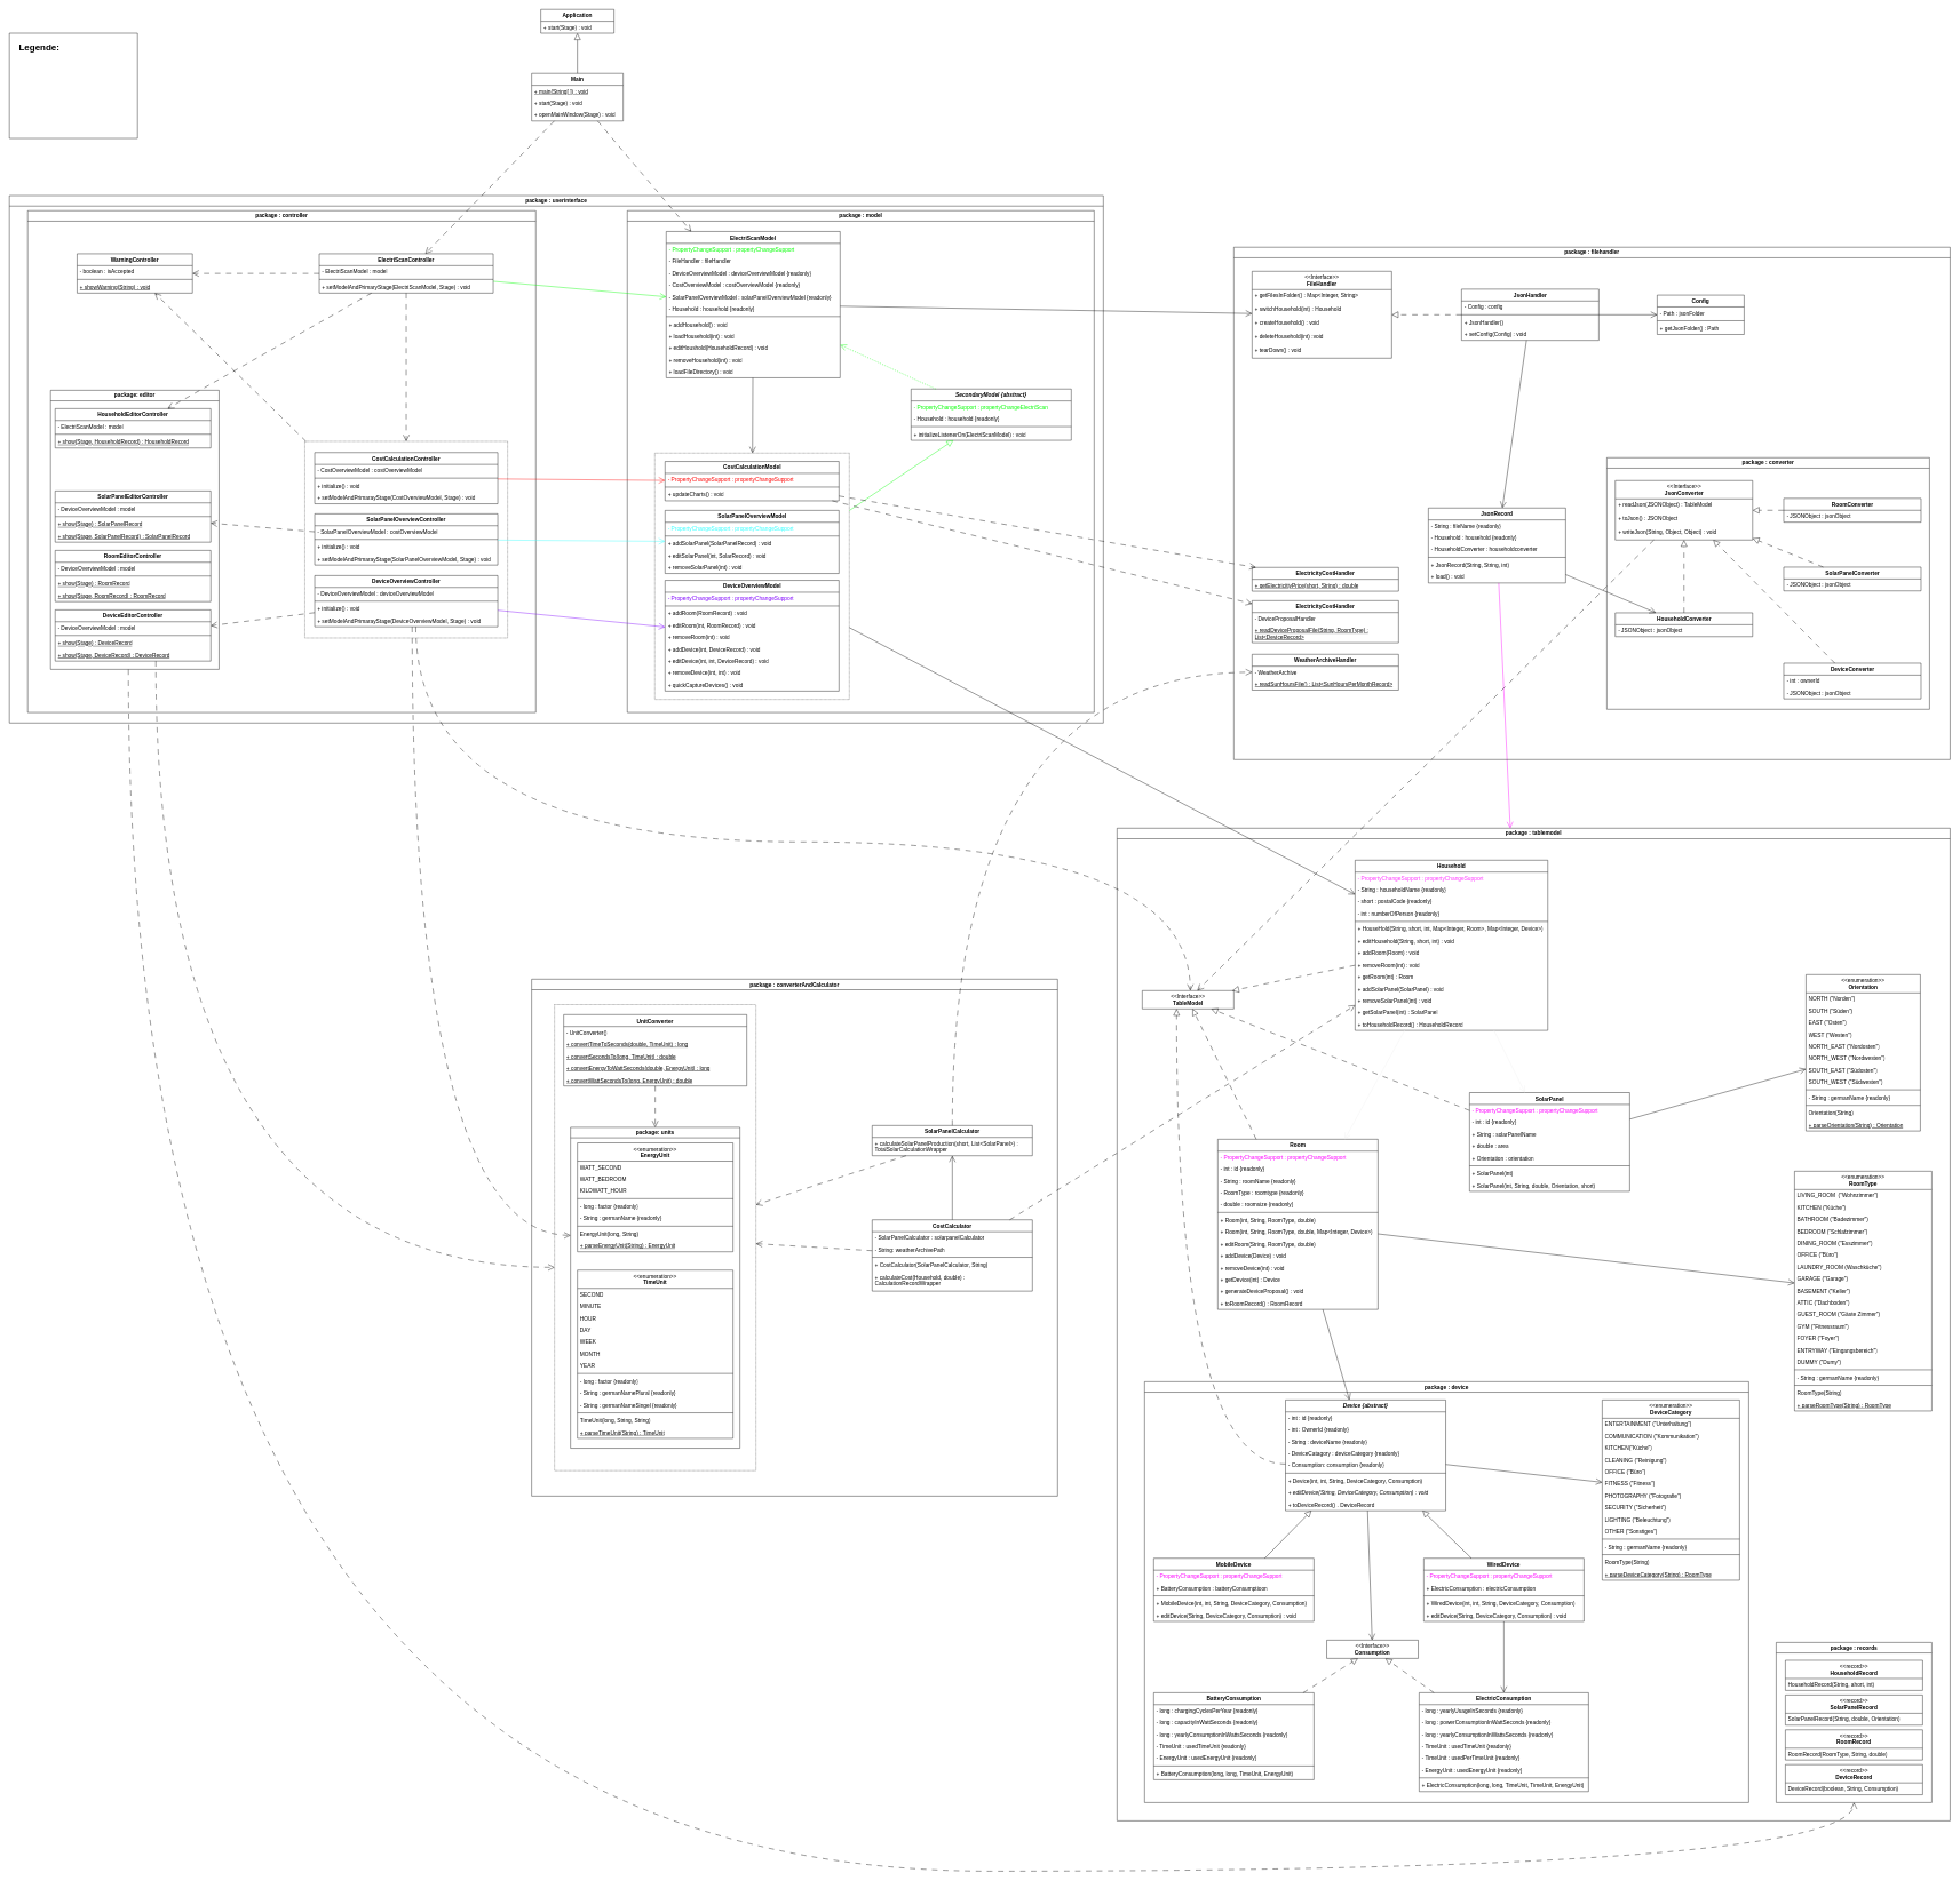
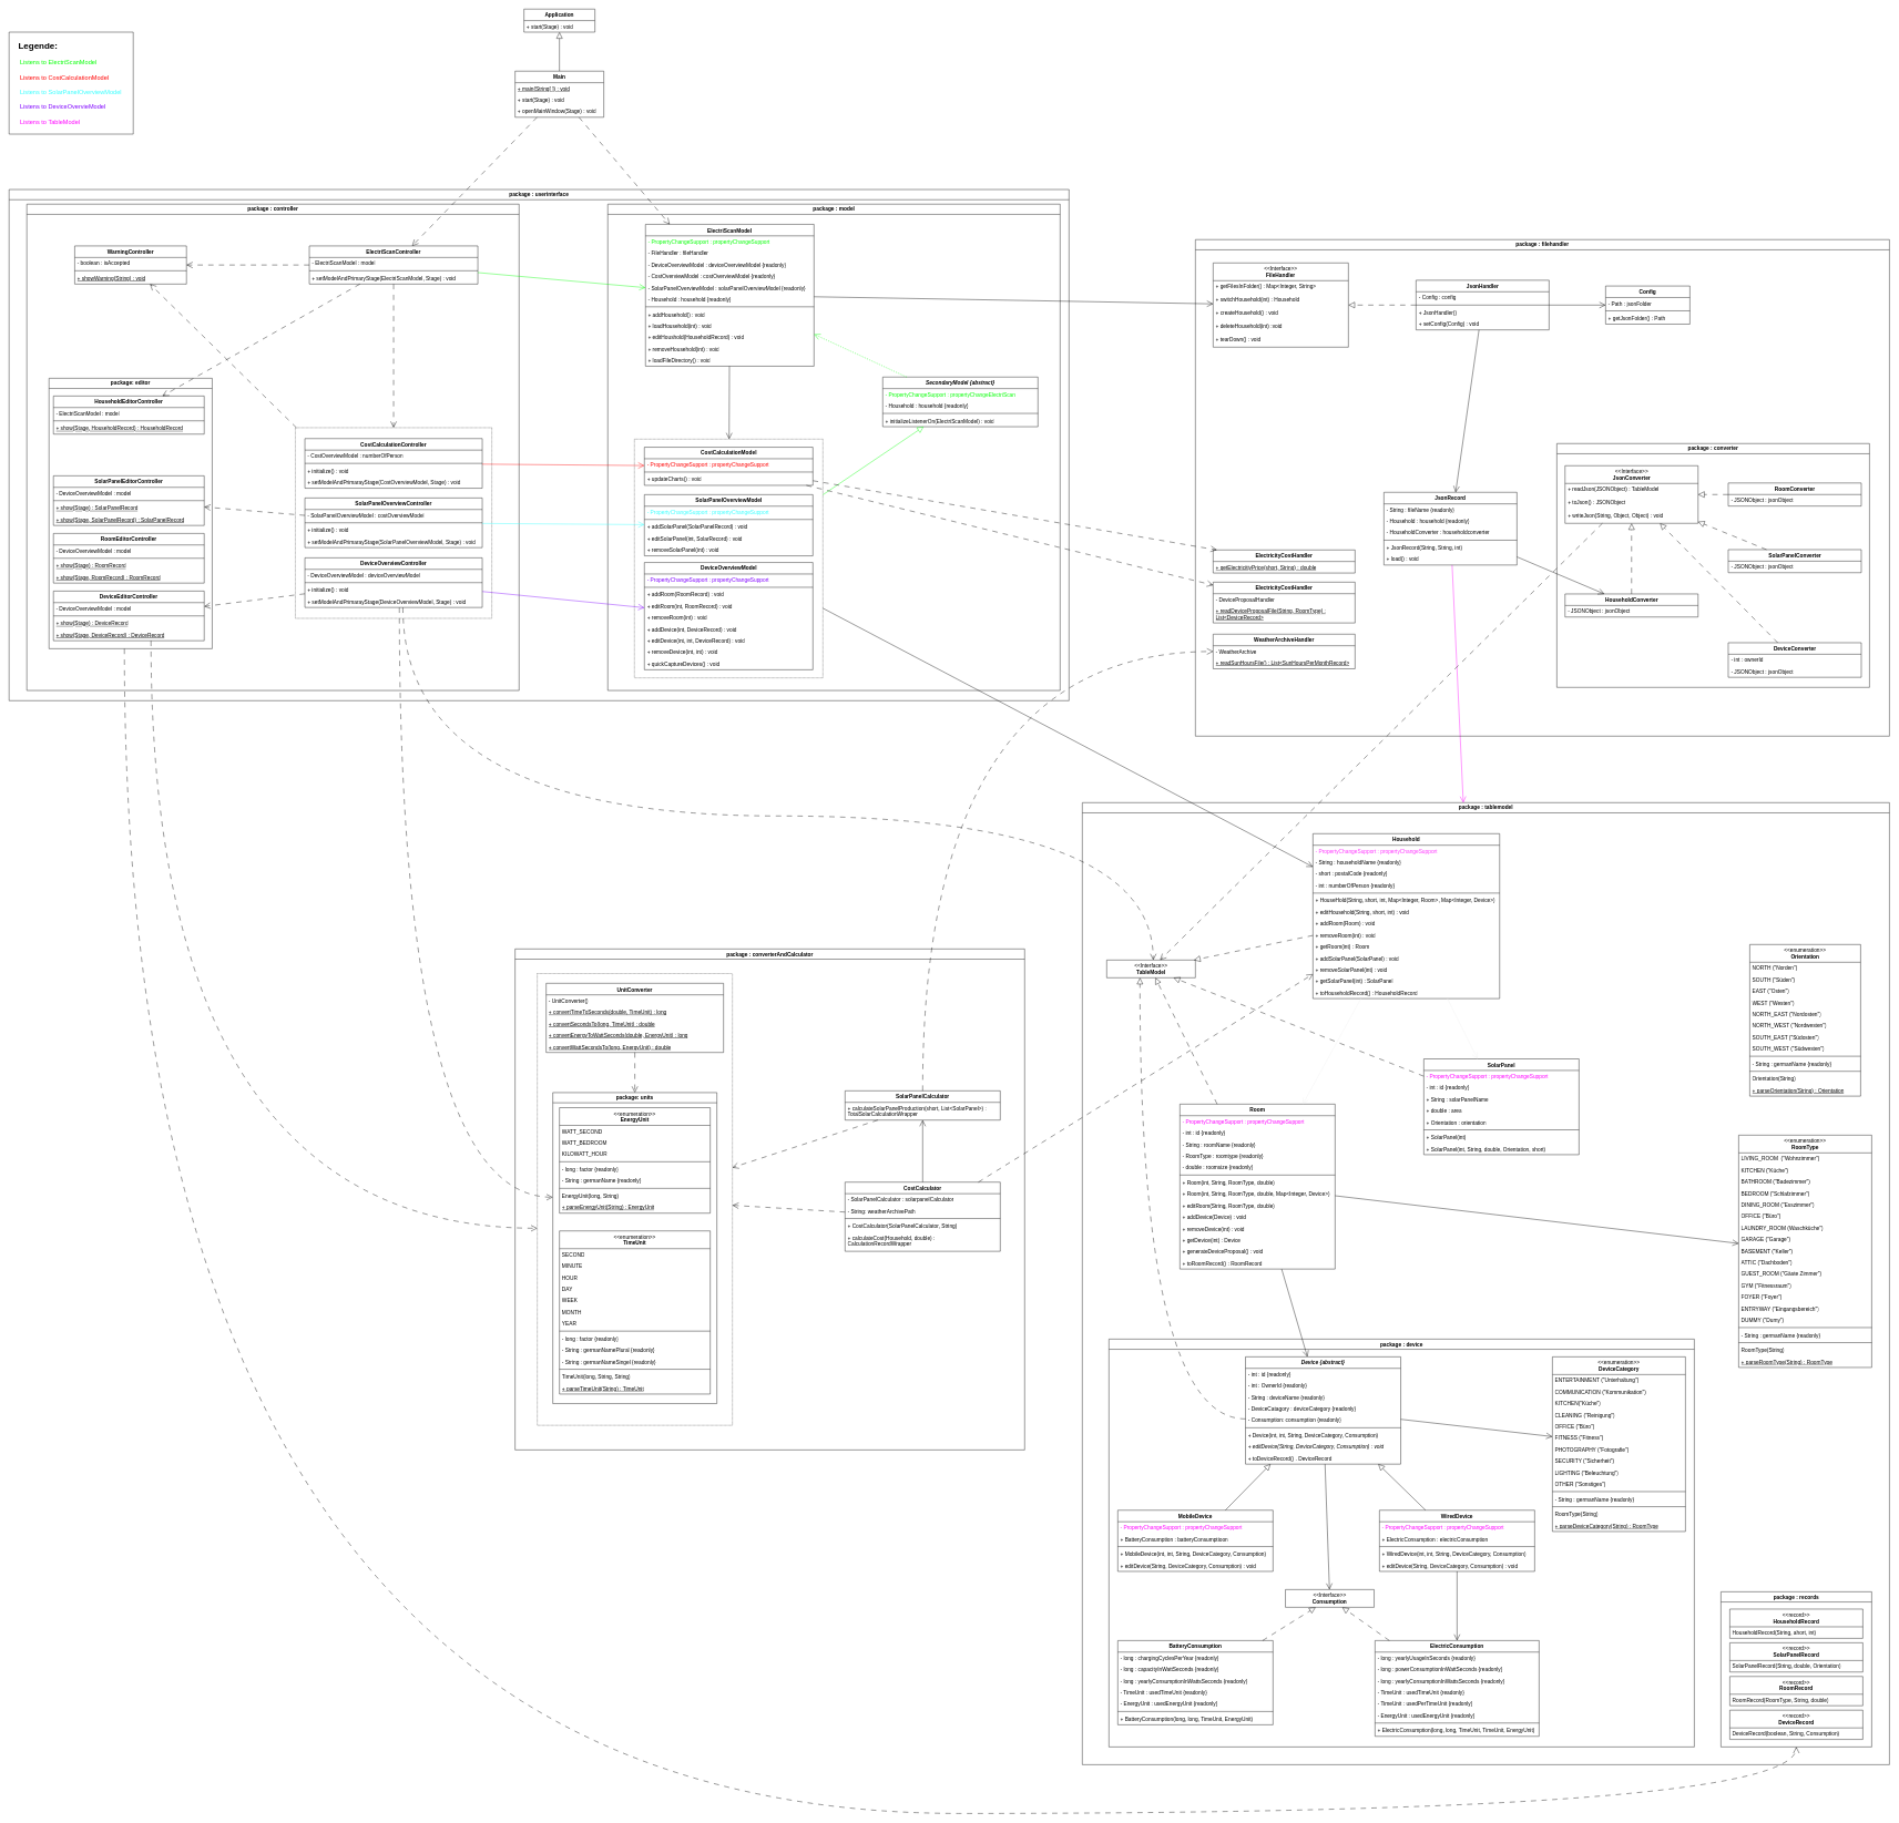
+ <mxCell id="381" value="&lt;font color=&quot;#00ff00&quot;&gt;Listens to ElectriScanModel&lt;/font&gt;&lt;div&gt;&lt;br&gt;&lt;div style=&quot;font-size: 14px;&quot;&gt;&lt;font color=&quot;#ff0000&quot;&gt;Listens to CostCalculationModel&lt;/font&gt;&lt;/div&gt;&lt;div style=&quot;font-size: 14px;&quot;&gt;&lt;br&gt;&lt;/div&gt;&lt;div style=&quot;font-size: 14px;&quot;&gt;&lt;font color=&quot;#33ffff&quot;&gt;Listens to SolarPanelOverviewModel&lt;/font&gt;&lt;/div&gt;&lt;div style=&quot;font-size: 14px;&quot;&gt;&lt;br&gt;&lt;/div&gt;&lt;div style=&quot;font-size: 14px;&quot;&gt;&lt;font color=&quot;#7f00ff&quot;&gt;Listens to DeviceOvervieModel&lt;/font&gt;&lt;/div&gt;&lt;div style=&quot;font-size: 14px;&quot;&gt;&lt;br&gt;&lt;/div&gt;&lt;div style=&quot;font-size: 14px;&quot;&gt;&lt;font color=&quot;#ff00ff&quot;&gt;Listens to TableModel&lt;/font&gt;&lt;/div&gt;&lt;/div&gt;" style="text;html=1;align=left;verticalAlign=top;resizable=0;points=[];autosize=1;strokeColor=none;fillColor=none;fontColor=#F0F0F0;fontStyle=0;fontSize=14;spacing=5;" vertex="1" parent="379"><mxGeometry x="20" y="50" width="260" height="170" as="geometry" /></mxCell>
- <mxCell id="19" value="- CostOverviewModel : costOverviewModel" style="text;strokeColor=none;fillColor=none;align=left;verticalAlign=top;spacingLeft=4;spacingRight=4;overflow=hidden;rotatable=0;points=[[0,0.5],[1,0.5]];portConstraint=eastwest;whiteSpace=wrap;html=1;" parent="18" vertex="1"><mxGeometry y="26" width="400" height="26" as="geometry" /></mxCell>
+ <mxCell id="19" value="- CostOverviewModel : numberOfPerson" style="text;strokeColor=none;fillColor=none;align=left;verticalAlign=top;spacingLeft=4;spacingRight=4;overflow=hidden;rotatable=0;points=[[0,0.5],[1,0.5]];portConstraint=eastwest;whiteSpace=wrap;html=1;" parent="18" vertex="1"><mxGeometry y="26" width="400" height="26" as="geometry" /></mxCell>
- <mxCell id="134" value="" style="endArrow=open;endFill=1;endSize=12;html=1;rounded=0;" parent="110" source="111" target="120" edge="1"><mxGeometry width="160" relative="1" as="geometry"><mxPoint x="1396" y="645.25" as="sourcePoint" /><mxPoint x="1716" y="652.25" as="targetPoint" /></mxGeometry></mxCell>
